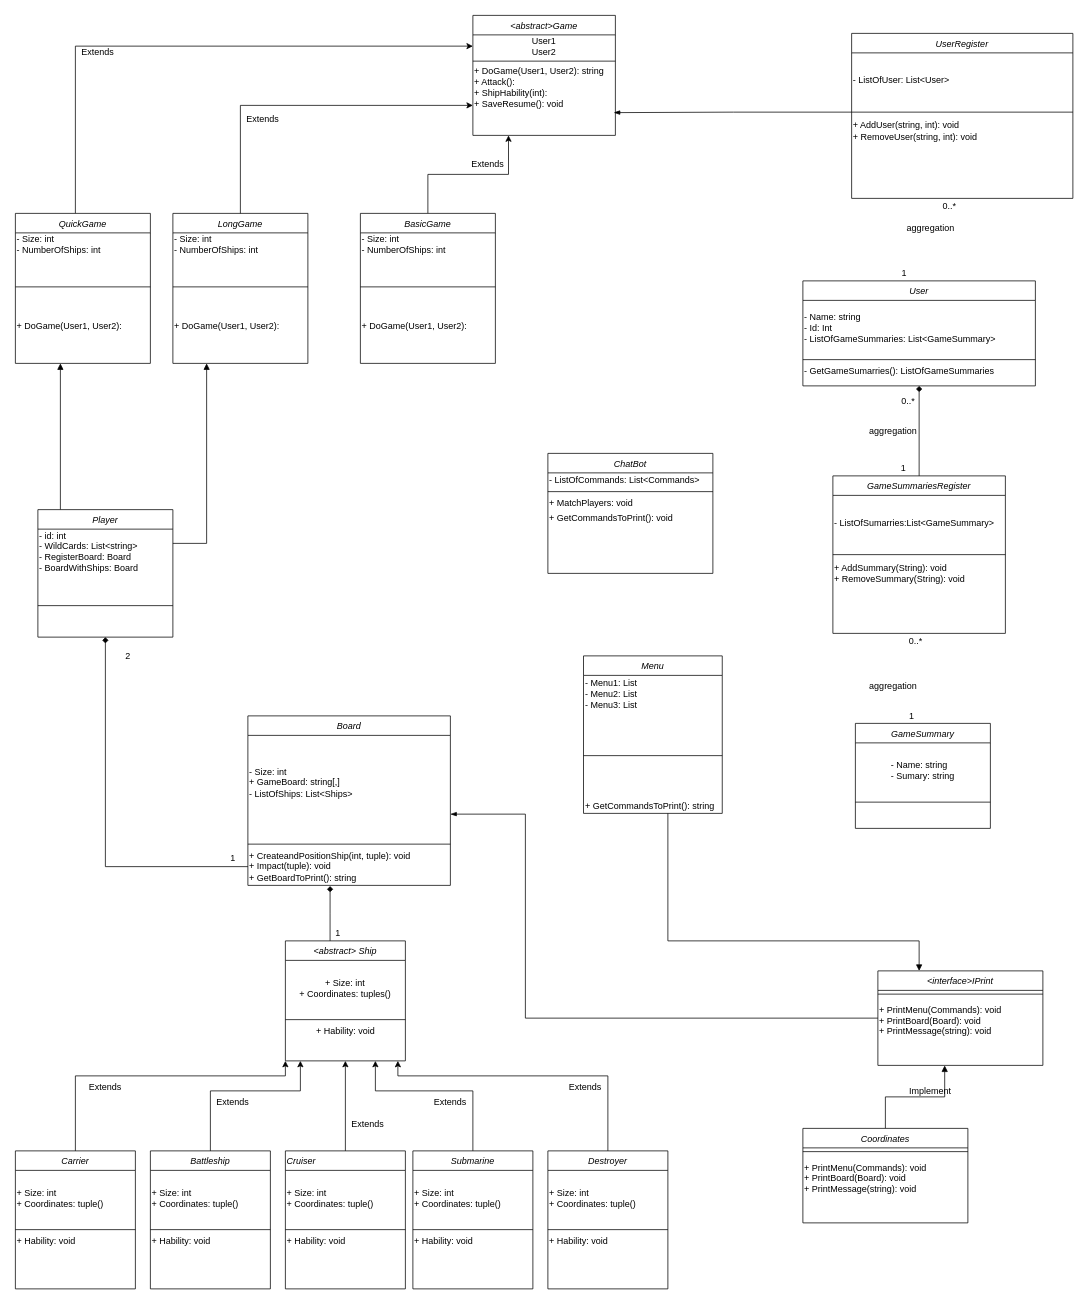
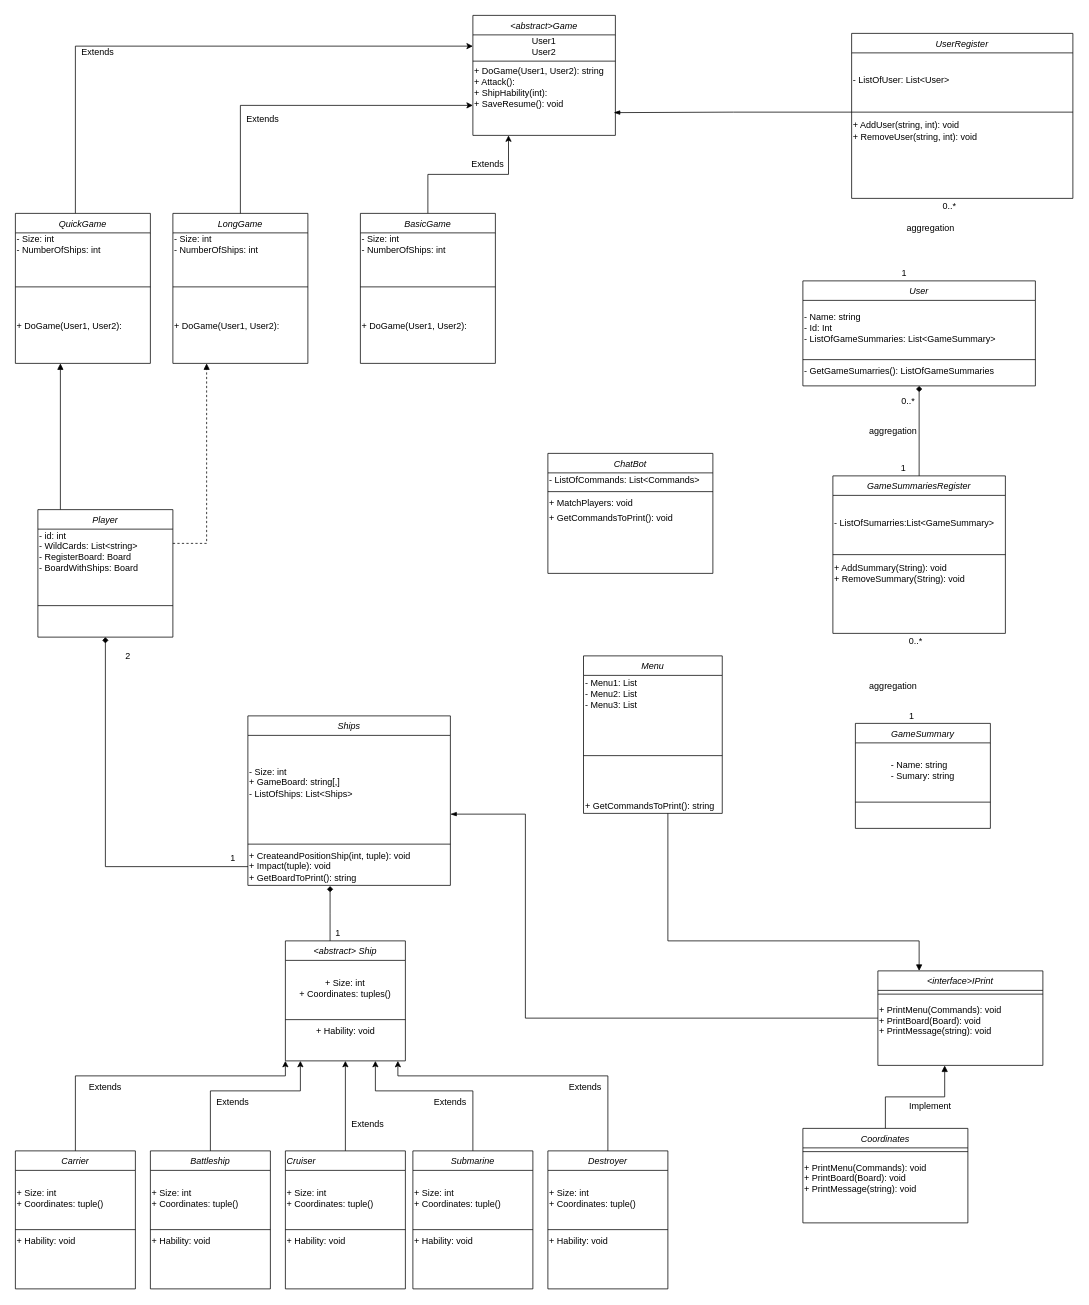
- <mxCell id="105" style="edgeStyle=orthogonalEdgeStyle;rounded=0;orthogonalLoop=1;jettySize=auto;html=1;entryX=0.25;entryY=1;entryDx=0;entryDy=0;endArrow=block;endFill=1;" parent="1" source="106" target="78" edge="1"><mxGeometry relative="1" as="geometry"><Array as="points"><mxPoint x="275" y="724" /></Array></mxGeometry></mxCell>
+ <mxCell id="105" style="edgeStyle=orthogonalEdgeStyle;rounded=0;orthogonalLoop=1;jettySize=auto;html=1;entryX=0.25;entryY=1;entryDx=0;entryDy=0;endArrow=block;endFill=1;dashed=1;" parent="1" source="106" target="78" edge="1"><mxGeometry relative="1" as="geometry"><Array as="points"><mxPoint x="275" y="724" /></Array></mxGeometry></mxCell>
- <mxCell id="2" value="Board" style="swimlane;fontStyle=2;align=center;verticalAlign=top;childLayout=stackLayout;horizontal=1;startSize=26;horizontalStack=0;resizeParent=1;resizeLast=0;collapsible=1;marginBottom=0;rounded=0;shadow=0;strokeWidth=1;" parent="1" vertex="1"><mxGeometry x="330" y="954" width="270" height="226" as="geometry"><mxRectangle x="230" y="140" width="160" height="26" as="alternateBounds" /></mxGeometry></mxCell>
+ <mxCell id="2" value="Ships" style="swimlane;fontStyle=2;align=center;verticalAlign=top;childLayout=stackLayout;horizontal=1;startSize=26;horizontalStack=0;resizeParent=1;resizeLast=0;collapsible=1;marginBottom=0;rounded=0;shadow=0;strokeWidth=1;" parent="1" vertex="1"><mxGeometry x="330" y="954" width="270" height="226" as="geometry"><mxRectangle x="230" y="140" width="160" height="26" as="alternateBounds" /></mxGeometry></mxCell>
- <mxCell id="103" value="Implement" style="text;html=1;strokeColor=none;fillColor=none;align=center;verticalAlign=middle;whiteSpace=wrap;rounded=0;" parent="1" vertex="1"><mxGeometry x="1220" y="1444" width="40" height="20" as="geometry" /></mxCell>
+ <mxCell id="103" value="Implement" style="text;html=1;strokeColor=none;fillColor=none;align=center;verticalAlign=middle;whiteSpace=wrap;rounded=0;" parent="1" vertex="1"><mxGeometry x="1220" y="1464" width="40" height="20" as="geometry" /></mxCell>
